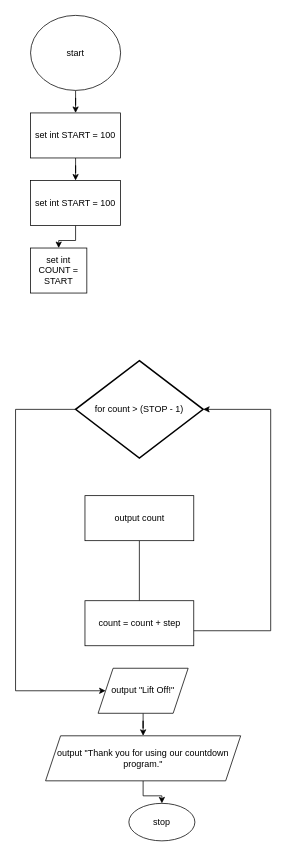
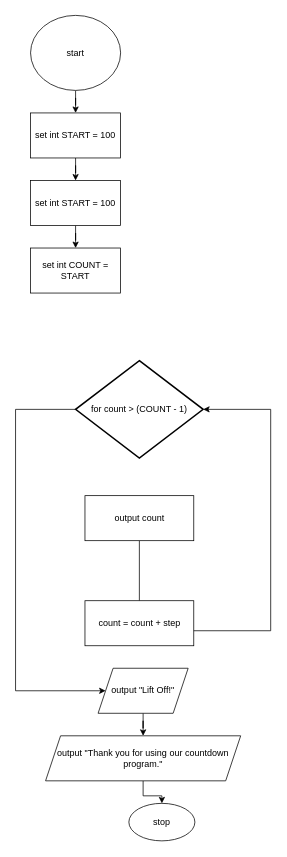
- <mxCell id="8" value="set int COUNT = START" style="rounded=0;whiteSpace=wrap;html=1;" vertex="1" parent="1"><mxGeometry x="40" y="330" width="75" height="60" as="geometry" /></mxCell>
+ <mxCell id="8" value="set int COUNT = START" style="rounded=0;whiteSpace=wrap;html=1;" vertex="1" parent="1"><mxGeometry x="40" y="330" width="120" height="60" as="geometry" /></mxCell>
- <mxCell id="10" value="for count &amp;gt; (STOP - 1)" style="strokeWidth=2;html=1;shape=mxgraph.flowchart.decision;whiteSpace=wrap;" vertex="1" parent="1"><mxGeometry x="100" y="480" width="170" height="130" as="geometry" /></mxCell>
+ <mxCell id="10" value="for count &amp;gt; (COUNT - 1)" style="strokeWidth=2;html=1;shape=mxgraph.flowchart.decision;whiteSpace=wrap;" vertex="1" parent="1"><mxGeometry x="100" y="480" width="170" height="130" as="geometry" /></mxCell>
